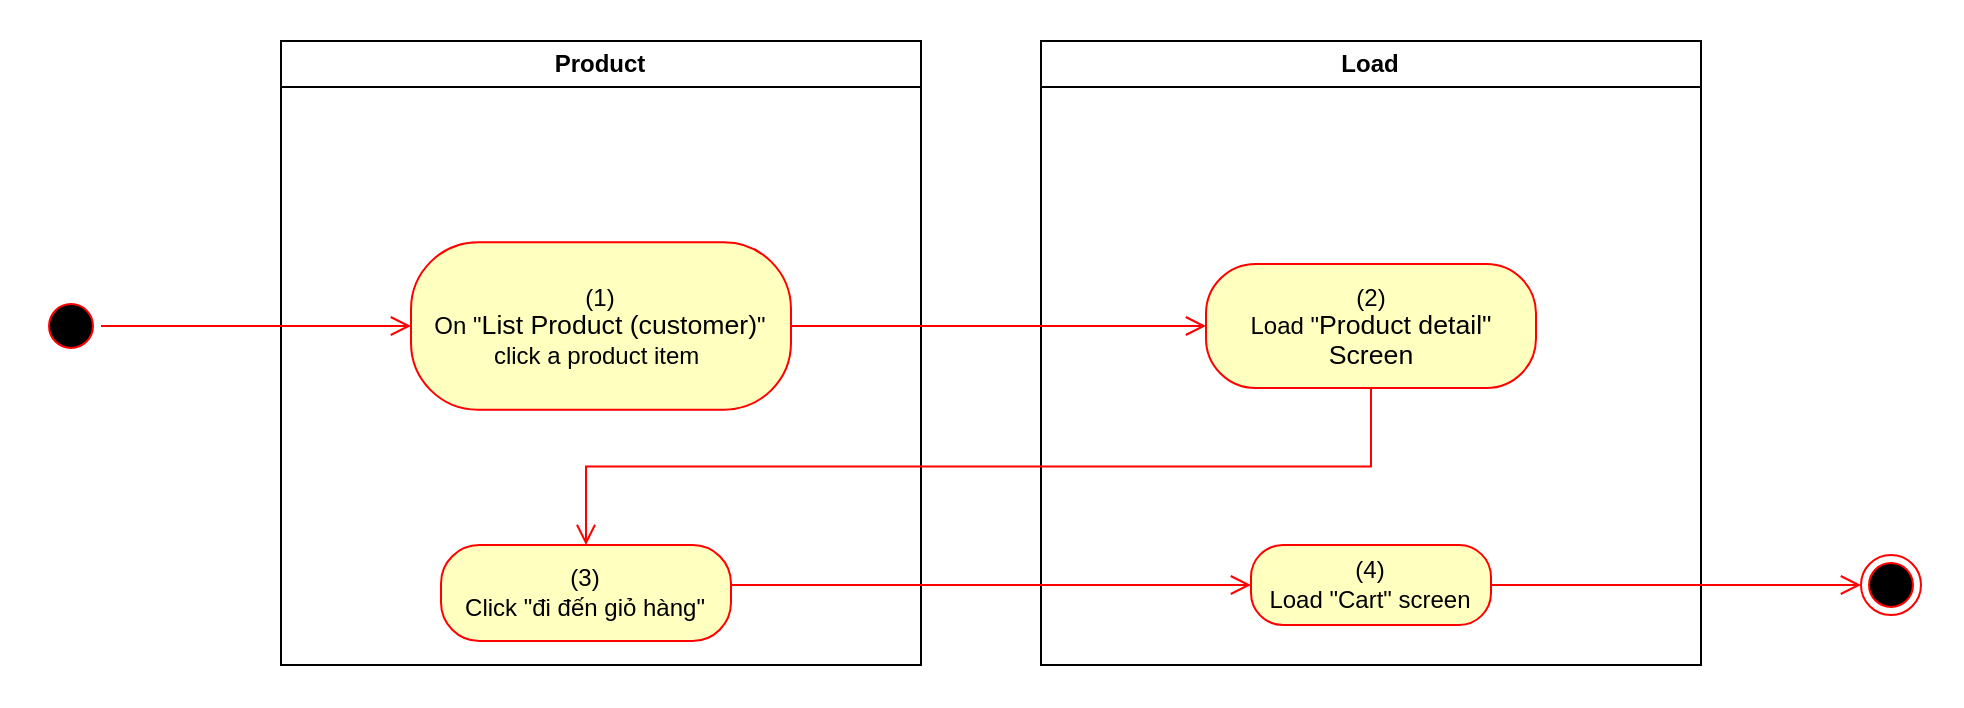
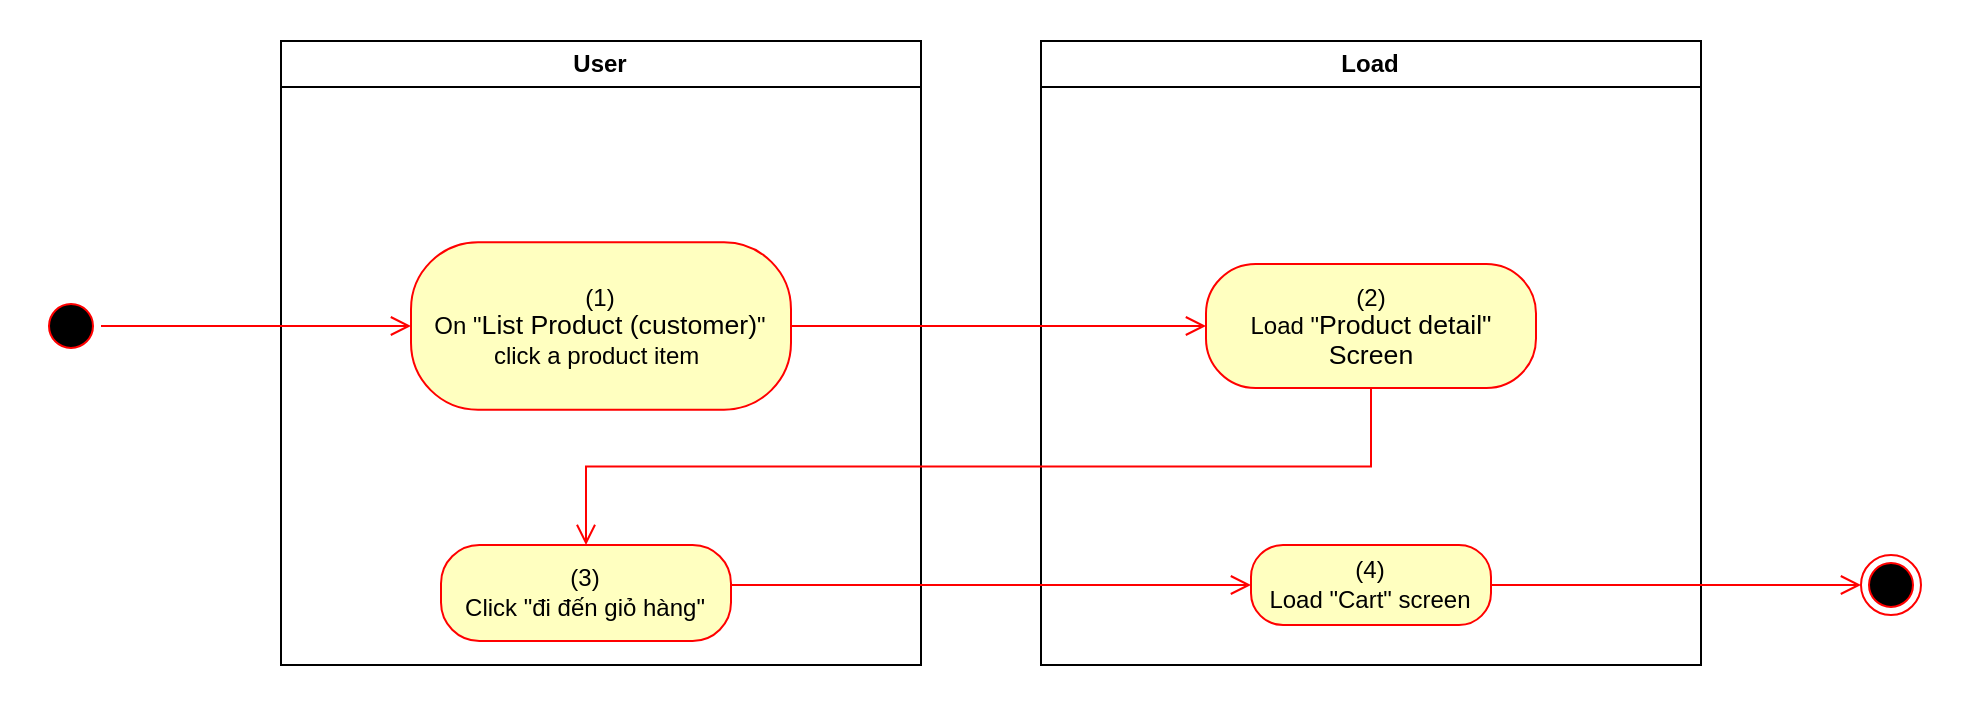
- <mxCell id="2" value="Product" style="swimlane;whiteSpace=wrap" vertex="1" parent="1"><mxGeometry x="140" y="20" width="320" height="312" as="geometry"><mxRectangle x="120" y="128" width="60" height="23" as="alternateBounds" /></mxGeometry></mxCell>
+ <mxCell id="2" value="User" style="swimlane;whiteSpace=wrap" vertex="1" parent="1"><mxGeometry x="140" y="20" width="320" height="312" as="geometry"><mxRectangle x="120" y="128" width="60" height="23" as="alternateBounds" /></mxGeometry></mxCell>
